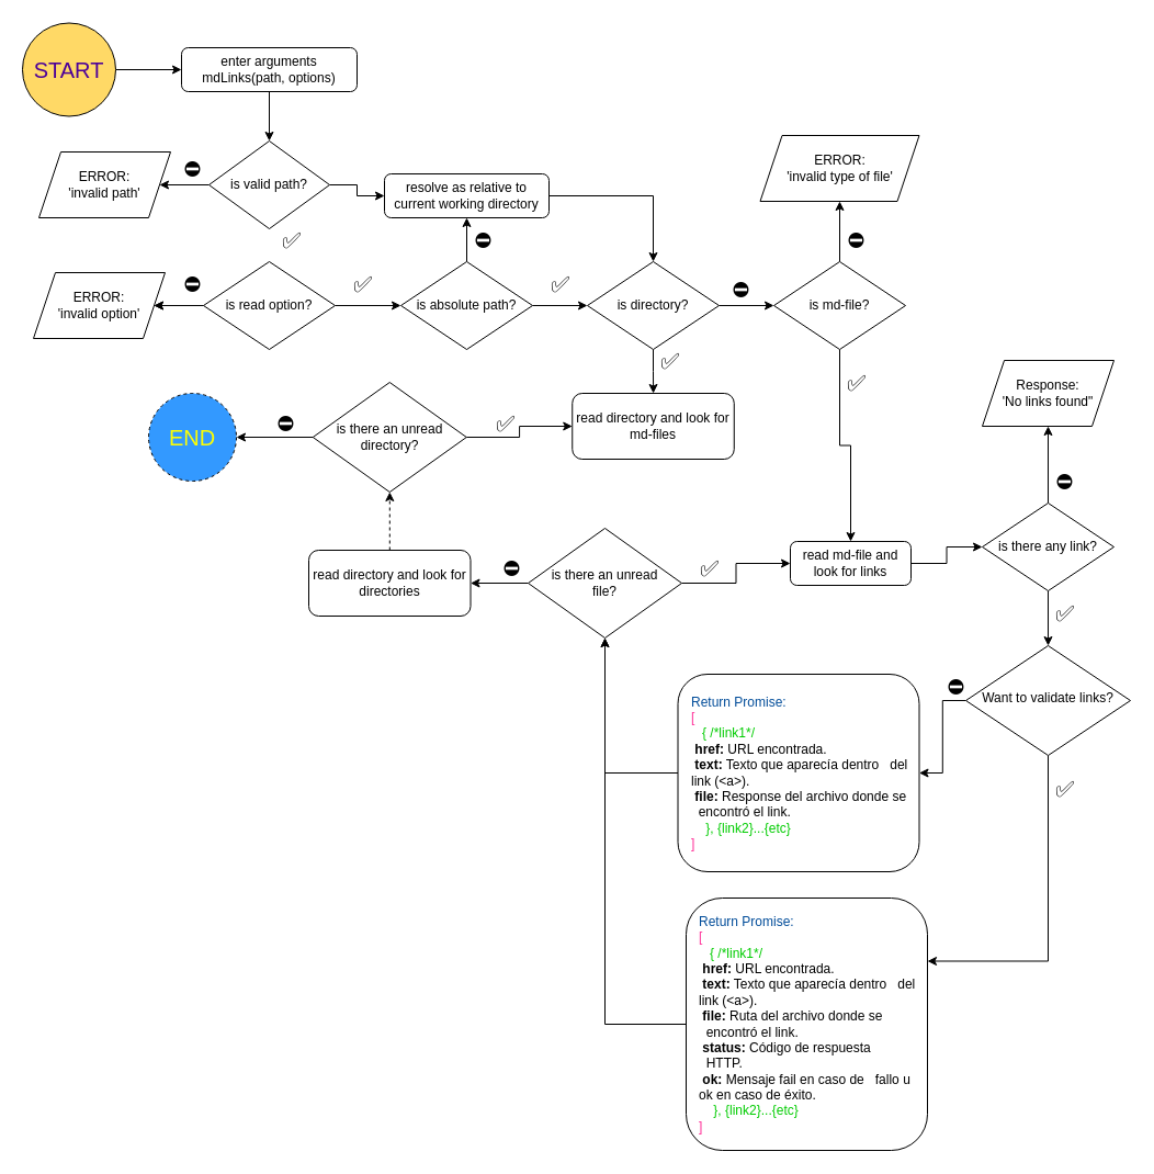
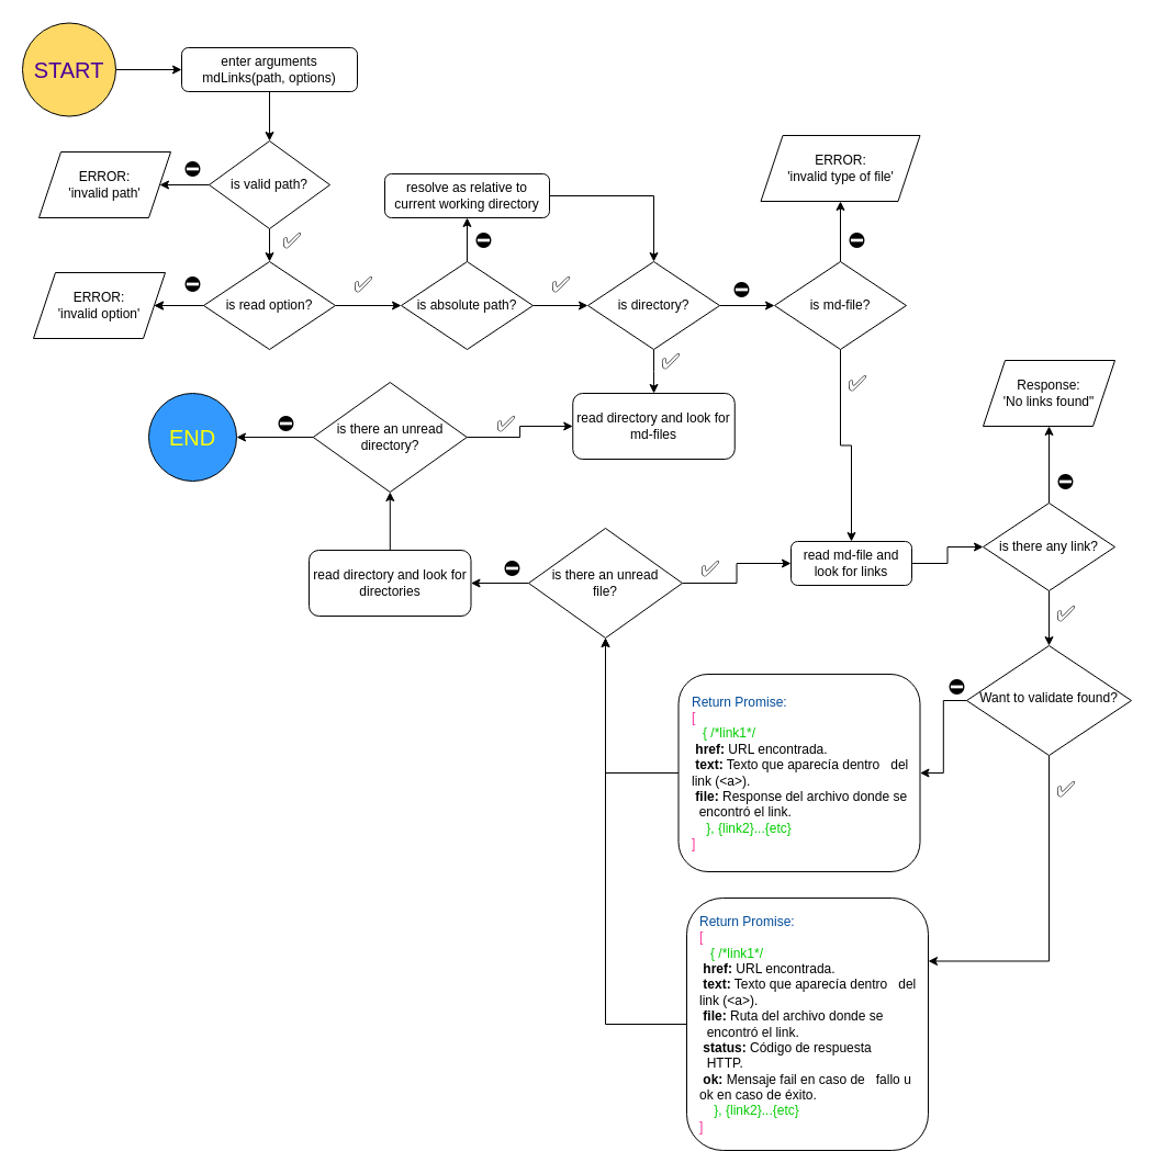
- <mxCell id="16" value="" style="edgeStyle=orthogonalEdgeStyle;rounded=0;orthogonalLoop=1;jettySize=auto;html=1;fontSize=20;" parent="1" source="17" target="5" edge="1"><mxGeometry relative="1" as="geometry" /></mxCell>
+ <mxCell id="16" value="" style="edgeStyle=orthogonalEdgeStyle;rounded=0;orthogonalLoop=1;jettySize=auto;html=1;fontSize=20;" parent="1" source="17" target="25" edge="1"><mxGeometry relative="1" as="geometry" /></mxCell>
- <mxCell id="65" value="&lt;font color=&quot;#ffff00&quot; style=&quot;font-size: 20px;&quot;&gt;END&lt;/font&gt;" style="ellipse;whiteSpace=wrap;html=1;shadow=0;strokeWidth=1;spacing=6;spacingTop=0;spacingLeft=5;spacingRight=5;fillColor=#3399FF;fontSize=20;dashed=1;" parent="1" vertex="1"><mxGeometry x="135" y="358" width="80" height="80" as="geometry" /></mxCell>
+ <mxCell id="65" value="&lt;font color=&quot;#ffff00&quot; style=&quot;font-size: 20px;&quot;&gt;END&lt;/font&gt;" style="ellipse;whiteSpace=wrap;html=1;shadow=0;strokeWidth=1;spacing=6;spacingTop=0;spacingLeft=5;spacingRight=5;fillColor=#3399FF;fontSize=20;" parent="1" vertex="1"><mxGeometry x="135" y="358" width="80" height="80" as="geometry" /></mxCell>
- <mxCell id="51" value="" style="edgeStyle=orthogonalEdgeStyle;rounded=0;orthogonalLoop=1;jettySize=auto;html=1;fontSize=20;dashed=1;" parent="1" source="52" target="64" edge="1"><mxGeometry relative="1" as="geometry" /></mxCell>
+ <mxCell id="51" value="" style="edgeStyle=orthogonalEdgeStyle;rounded=0;orthogonalLoop=1;jettySize=auto;html=1;fontSize=20;" parent="1" source="52" target="64" edge="1"><mxGeometry relative="1" as="geometry" /></mxCell>
- <mxCell id="12" value="Want to validate links?" style="rhombus;whiteSpace=wrap;html=1;shadow=0;fontFamily=Helvetica;fontSize=12;align=center;strokeWidth=1;spacing=6;spacingTop=-4;" parent="1" vertex="1"><mxGeometry x="880" y="588" width="150" height="100" as="geometry" /></mxCell>
+ <mxCell id="12" value="Want to validate found?" style="rhombus;whiteSpace=wrap;html=1;shadow=0;fontFamily=Helvetica;fontSize=12;align=center;strokeWidth=1;spacing=6;spacingTop=-4;" parent="1" vertex="1"><mxGeometry x="880" y="588" width="150" height="100" as="geometry" /></mxCell>
